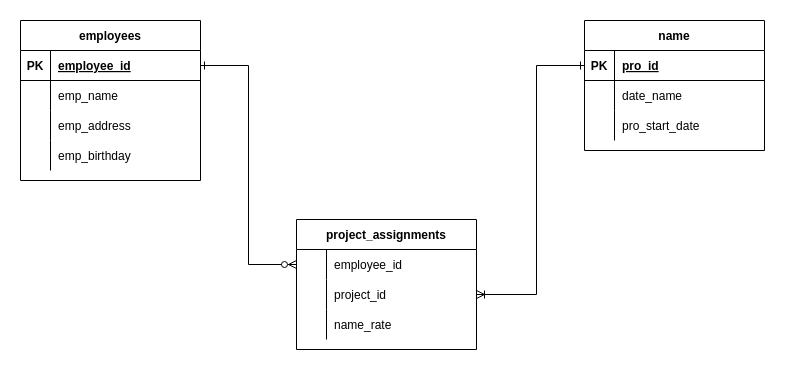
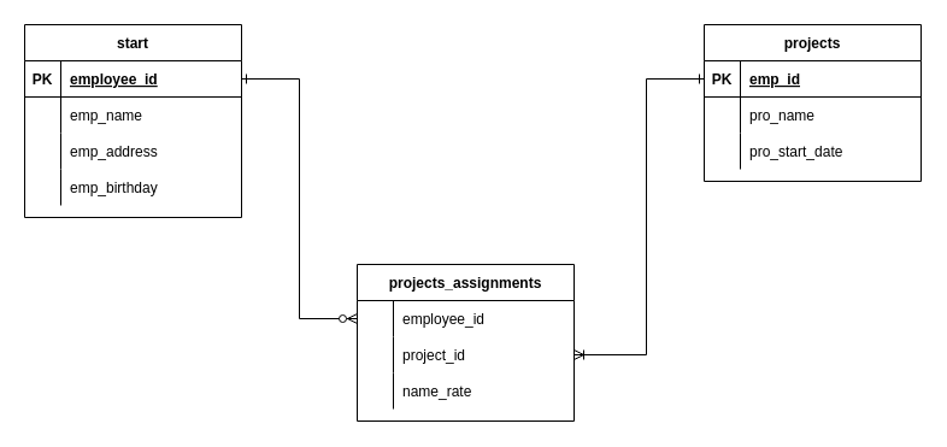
- <mxCell id="2" value="employees" style="shape=table;startSize=30;container=1;collapsible=1;childLayout=tableLayout;fixedRows=1;rowLines=0;fontStyle=1;align=center;resizeLast=1;" vertex="1" parent="1"><mxGeometry x="20" y="20" width="180" height="160" as="geometry" /></mxCell>
+ <mxCell id="2" value="start" style="shape=table;startSize=30;container=1;collapsible=1;childLayout=tableLayout;fixedRows=1;rowLines=0;fontStyle=1;align=center;resizeLast=1;" vertex="1" parent="1"><mxGeometry x="20" y="20" width="180" height="160" as="geometry" /></mxCell>
- <mxCell id="15" value="name" style="shape=table;startSize=30;container=1;collapsible=1;childLayout=tableLayout;fixedRows=1;rowLines=0;fontStyle=1;align=center;resizeLast=1;" vertex="1" parent="1"><mxGeometry x="584" y="20" width="180" height="130" as="geometry" /></mxCell>
+ <mxCell id="15" value="projects" style="shape=table;startSize=30;container=1;collapsible=1;childLayout=tableLayout;fixedRows=1;rowLines=0;fontStyle=1;align=center;resizeLast=1;" vertex="1" parent="1"><mxGeometry x="584" y="20" width="180" height="130" as="geometry" /></mxCell>
- <mxCell id="18" value="pro_id" style="shape=partialRectangle;connectable=0;fillColor=none;top=0;left=0;bottom=0;right=0;align=left;spacingLeft=6;fontStyle=5;overflow=hidden;" vertex="1" parent="16"><mxGeometry x="30" width="150" height="30" as="geometry"><mxRectangle width="150" height="30" as="alternateBounds" /></mxGeometry></mxCell>
+ <mxCell id="18" value="emp_id" style="shape=partialRectangle;connectable=0;fillColor=none;top=0;left=0;bottom=0;right=0;align=left;spacingLeft=6;fontStyle=5;overflow=hidden;" vertex="1" parent="16"><mxGeometry x="30" width="150" height="30" as="geometry"><mxRectangle width="150" height="30" as="alternateBounds" /></mxGeometry></mxCell>
- <mxCell id="21" value="date_name" style="shape=partialRectangle;connectable=0;fillColor=none;top=0;left=0;bottom=0;right=0;align=left;spacingLeft=6;overflow=hidden;" vertex="1" parent="19"><mxGeometry x="30" width="150" height="30" as="geometry"><mxRectangle width="150" height="30" as="alternateBounds" /></mxGeometry></mxCell>
+ <mxCell id="21" value="pro_name" style="shape=partialRectangle;connectable=0;fillColor=none;top=0;left=0;bottom=0;right=0;align=left;spacingLeft=6;overflow=hidden;" vertex="1" parent="19"><mxGeometry x="30" width="150" height="30" as="geometry"><mxRectangle width="150" height="30" as="alternateBounds" /></mxGeometry></mxCell>
- <mxCell id="25" value="project_assignments" style="shape=table;startSize=30;container=1;collapsible=1;childLayout=tableLayout;fixedRows=1;rowLines=0;fontStyle=1;align=center;resizeLast=1;" vertex="1" parent="1"><mxGeometry x="296" y="219" width="180" height="130" as="geometry" /></mxCell>
+ <mxCell id="25" value="projects_assignments" style="shape=table;startSize=30;container=1;collapsible=1;childLayout=tableLayout;fixedRows=1;rowLines=0;fontStyle=1;align=center;resizeLast=1;" vertex="1" parent="1"><mxGeometry x="296" y="219" width="180" height="130" as="geometry" /></mxCell>
